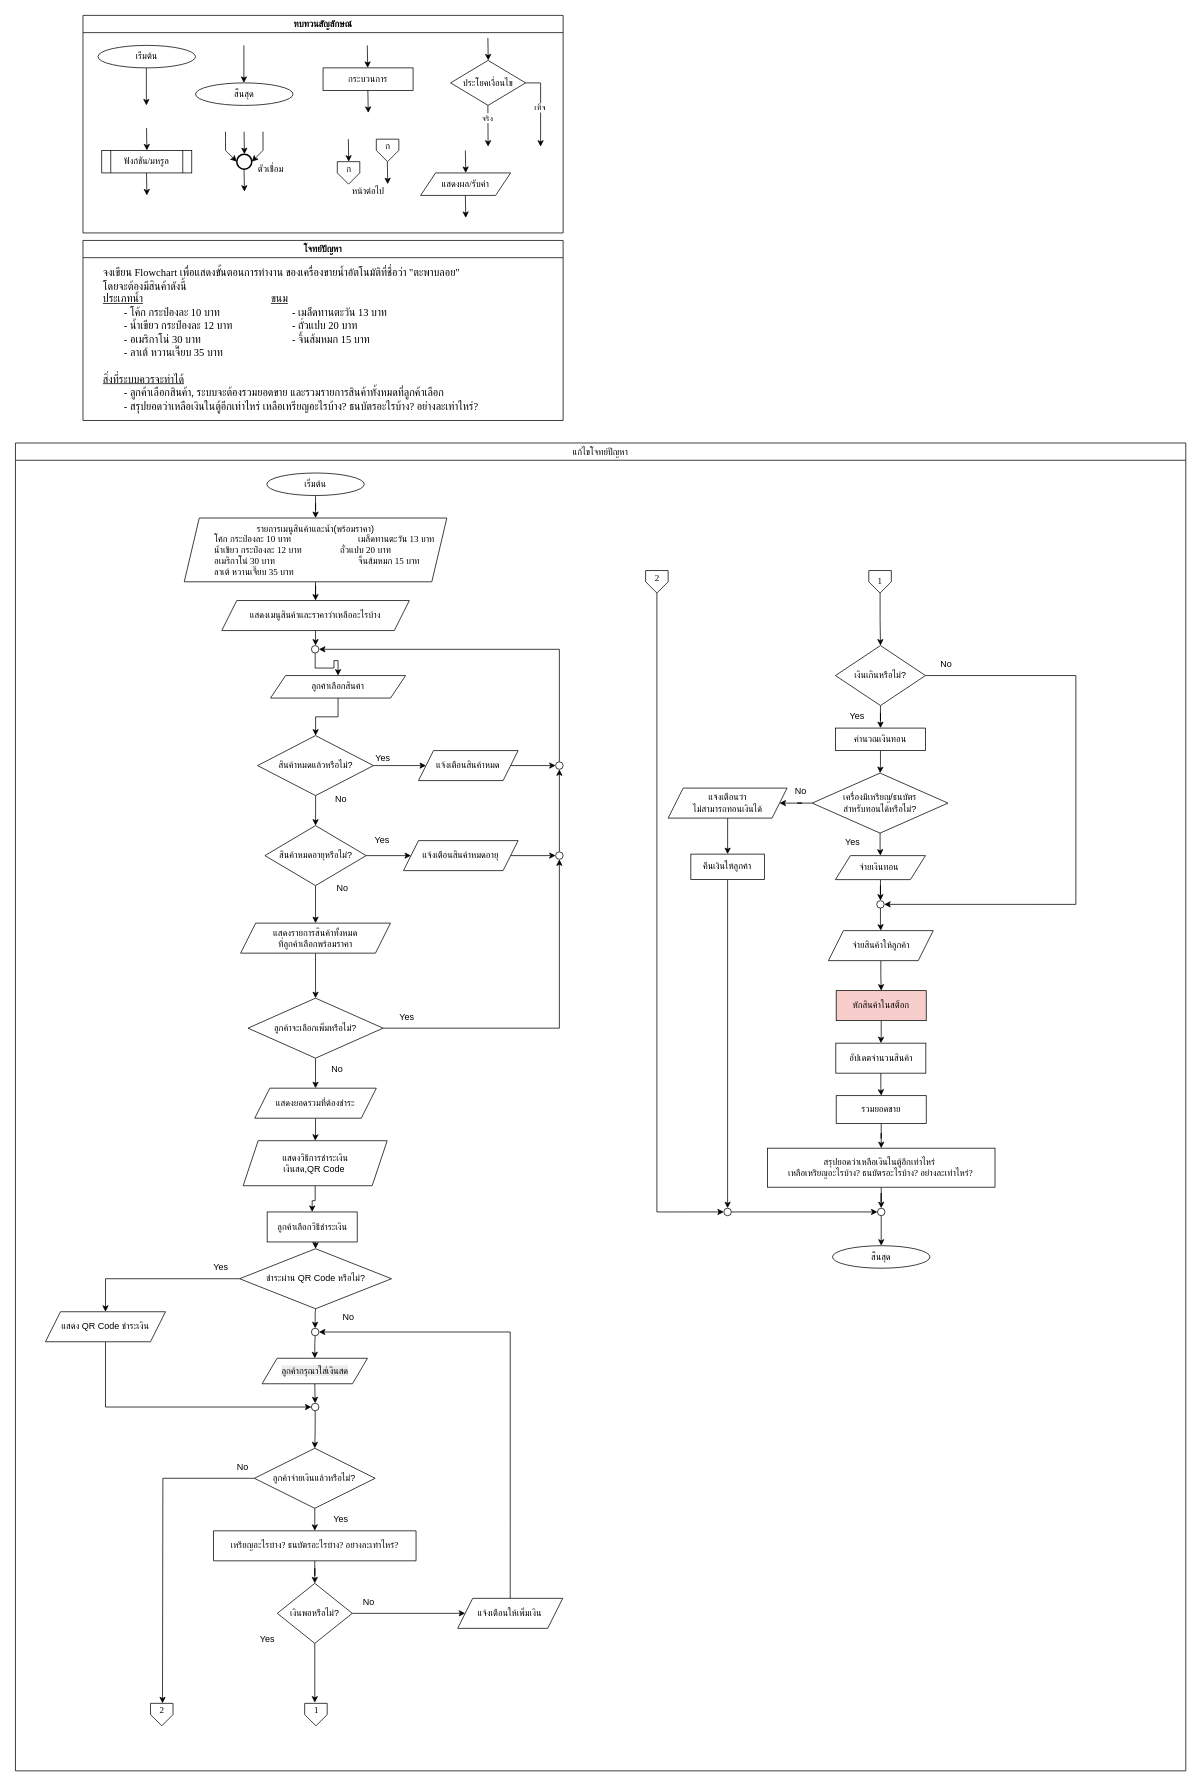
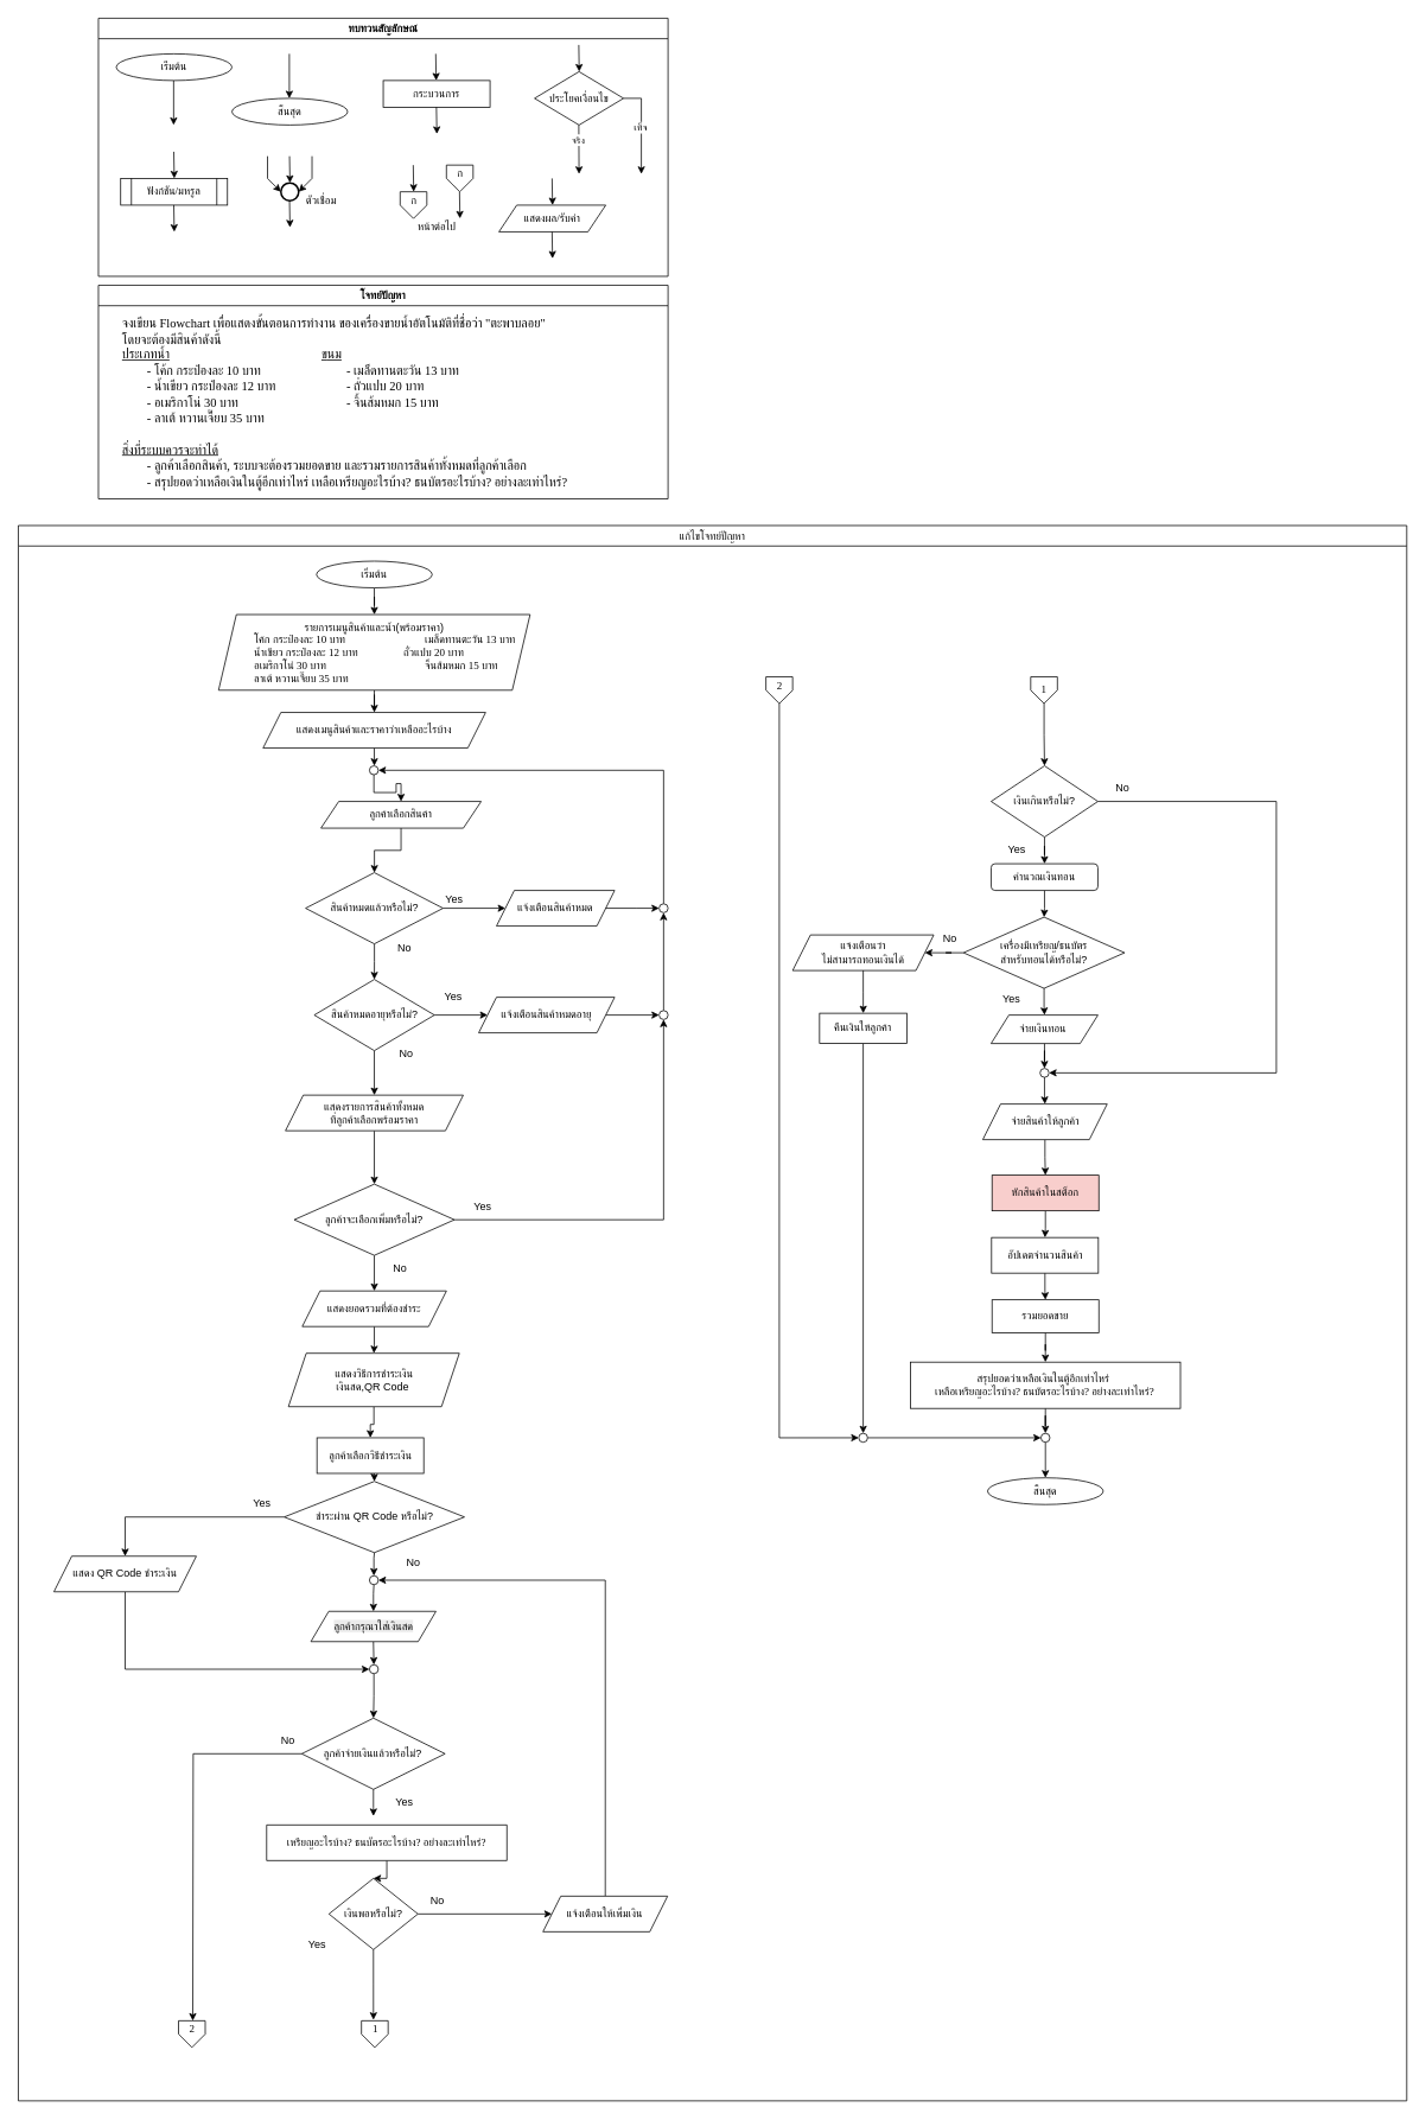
- <mxCell id="81" value="คำนวณเงินทอน" style="rounded=0;whiteSpace=wrap;html=1;" parent="35" vertex="1"><mxGeometry x="1093" y="380" width="120" height="30" as="geometry" /></mxCell>
+ <mxCell id="81" value="คำนวณเงินทอน" style="whiteSpace=wrap;html=1;rounded=1;" parent="35" vertex="1"><mxGeometry x="1093" y="380" width="120" height="30" as="geometry" /></mxCell>
- <mxCell id="89" value="&lt;span style=&quot;font-family: Sarabun; text-align: left; text-wrap-mode: nowrap;&quot;&gt;&lt;font&gt;เหรียญอะไรบ้าง? ธนบัตรอะไรบ้าง? อย่างละเท่าไหร่?&lt;/font&gt;&lt;/span&gt;" style="shape=parallelogram;perimeter=parallelogramPerimeter;whiteSpace=wrap;html=1;fixedSize=1;size=-10;" parent="35" vertex="1"><mxGeometry x="263.99" y="1450.02" width="269.99" height="40" as="geometry" /></mxCell>
+ <mxCell id="89" value="&lt;span style=&quot;font-family: Sarabun; text-align: left; text-wrap-mode: nowrap;&quot;&gt;&lt;font&gt;เหรียญอะไรบ้าง? ธนบัตรอะไรบ้าง? อย่างละเท่าไหร่?&lt;/font&gt;&lt;/span&gt;" style="shape=parallelogram;perimeter=parallelogramPerimeter;whiteSpace=wrap;html=1;fixedSize=1;size=-10;" parent="35" vertex="1"><mxGeometry x="278.99" y="1460.02" width="269.99" height="40" as="geometry" /></mxCell>
